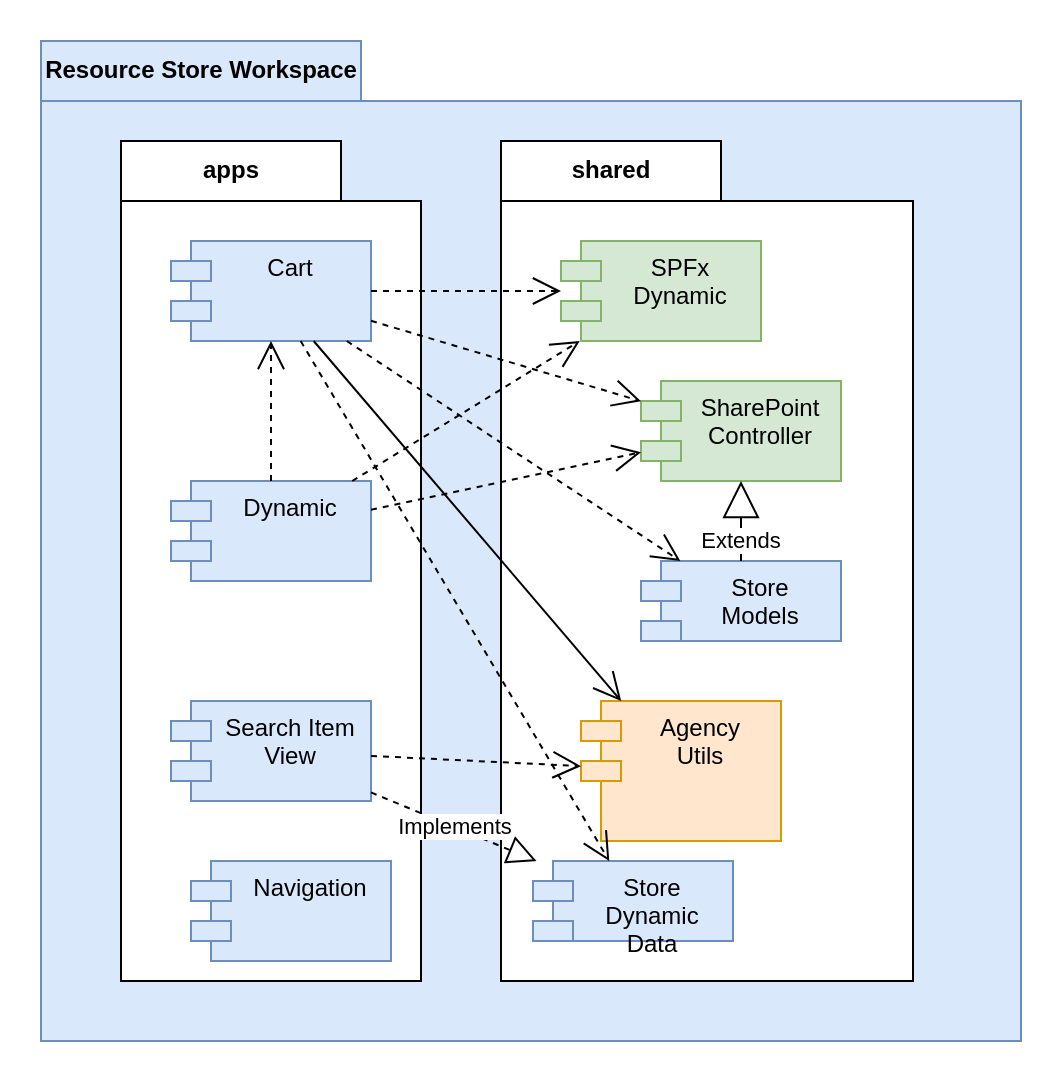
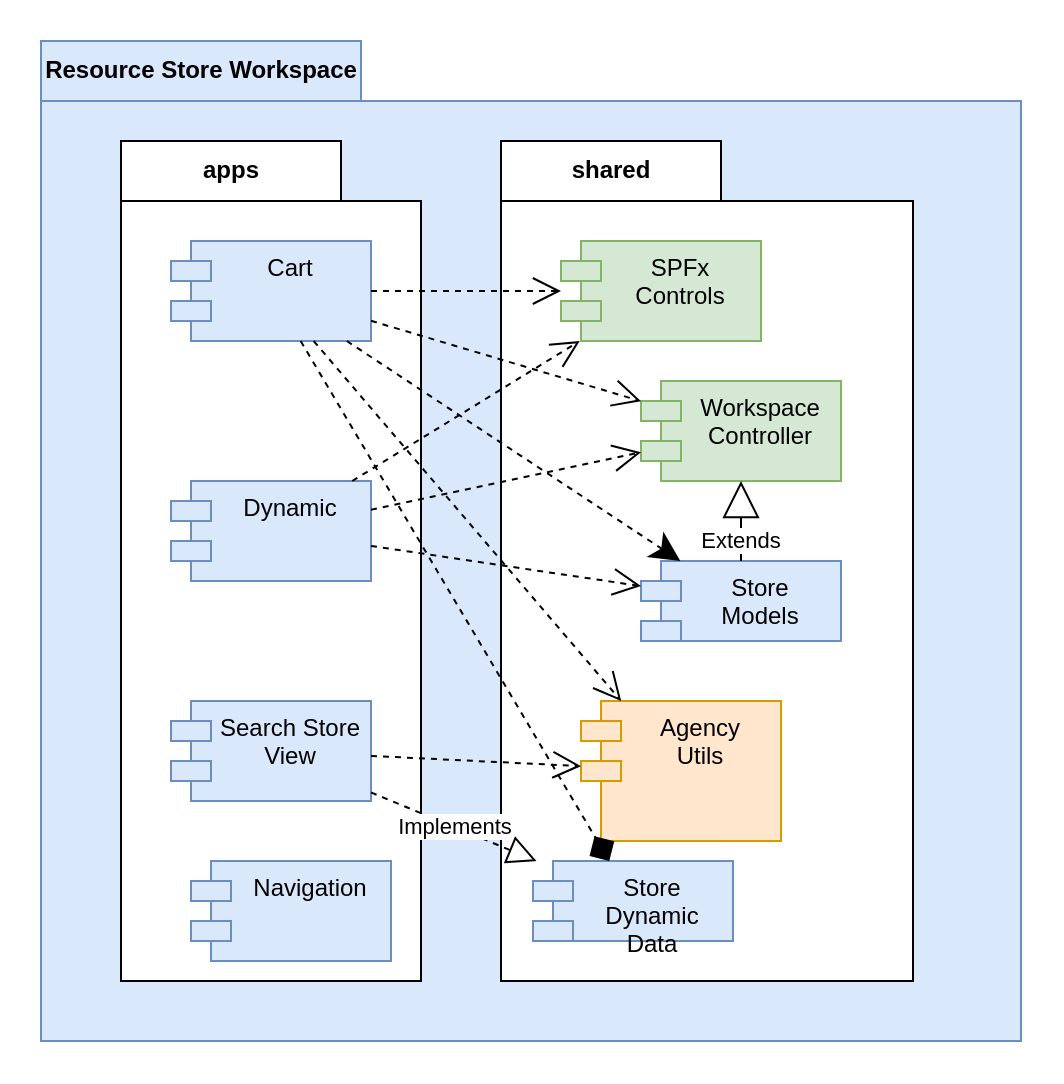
- <mxCell id="22" value="SPFx&#10;Dynamic" style="shape=module;align=left;spacingLeft=20;align=center;verticalAlign=top;fillColor=#d5e8d4;strokeColor=#82b366;" vertex="1" parent="1"><mxGeometry x="280" y="120" width="100" height="50" as="geometry" /></mxCell>
+ <mxCell id="22" value="SPFx&#10;Controls" style="shape=module;align=left;spacingLeft=20;align=center;verticalAlign=top;fillColor=#d5e8d4;strokeColor=#82b366;" vertex="1" parent="1"><mxGeometry x="280" y="120" width="100" height="50" as="geometry" /></mxCell>
- <mxCell id="9" value="SharePoint&#10;Controller" style="shape=module;align=left;spacingLeft=20;align=center;verticalAlign=top;fillColor=#d5e8d4;strokeColor=#82b366;" vertex="1" parent="8"><mxGeometry x="70" y="120" width="100" height="50" as="geometry" /></mxCell>
+ <mxCell id="9" value="Workspace&#10;Controller" style="shape=module;align=left;spacingLeft=20;align=center;verticalAlign=top;fillColor=#d5e8d4;strokeColor=#82b366;" vertex="1" parent="8"><mxGeometry x="70" y="120" width="100" height="50" as="geometry" /></mxCell>
- <mxCell id="20" value="" style="endArrow=open;endSize=12;dashed=1;html=1;" edge="1" parent="2" source="7" target="5"><mxGeometry width="160" relative="1" as="geometry"><mxPoint x="350" y="350" as="sourcePoint" /><mxPoint x="510" y="350" as="targetPoint" /></mxGeometry></mxCell>
+ <mxCell id="20" value="" style="endArrow=open;endSize=12;dashed=1;html=1;" edge="1" parent="2" source="7" target="12"><mxGeometry width="160" relative="1" as="geometry"><mxPoint x="350" y="350" as="sourcePoint" /><mxPoint x="510" y="350" as="targetPoint" /></mxGeometry></mxCell>
- <mxCell id="19" value="" style="endArrow=open;endSize=12;dashed=1;html=1;" edge="1" parent="2" source="5" target="12"><mxGeometry width="160" relative="1" as="geometry"><mxPoint x="220" y="670" as="sourcePoint" /><mxPoint x="380" y="670" as="targetPoint" /></mxGeometry></mxCell>
+ <mxCell id="19" value="" style="endArrow=classic;endSize=12;dashed=1;html=1;" edge="1" parent="2" source="5" target="12"><mxGeometry width="160" relative="1" as="geometry"><mxPoint x="220" y="670" as="sourcePoint" /><mxPoint x="380" y="670" as="targetPoint" /></mxGeometry></mxCell>
- <mxCell id="16" value="" style="endArrow=open;endSize=12;dashed=0;html=1;" edge="1" parent="2" source="5" target="10"><mxGeometry width="160" relative="1" as="geometry"><mxPoint x="390" y="310" as="sourcePoint" /><mxPoint x="550" y="310" as="targetPoint" /></mxGeometry></mxCell>
+ <mxCell id="16" value="" style="endArrow=open;endSize=12;dashed=1;html=1;" edge="1" parent="2" source="5" target="10"><mxGeometry width="160" relative="1" as="geometry"><mxPoint x="390" y="310" as="sourcePoint" /><mxPoint x="550" y="310" as="targetPoint" /></mxGeometry></mxCell>
- <mxCell id="6" value="Search Item&#10;View" style="shape=module;align=left;spacingLeft=20;align=center;verticalAlign=top;fillColor=#dae8fc;strokeColor=#6c8ebf;" vertex="1" parent="3"><mxGeometry x="25" y="280" width="100" height="50" as="geometry" /></mxCell>
+ <mxCell id="6" value="Search Store&#10;View" style="shape=module;align=left;spacingLeft=20;align=center;verticalAlign=top;fillColor=#dae8fc;strokeColor=#6c8ebf;" vertex="1" parent="3"><mxGeometry x="25" y="280" width="100" height="50" as="geometry" /></mxCell>
- <mxCell id="15" value="" style="endArrow=open;endSize=12;dashed=1;html=1;" edge="1" parent="2" source="5" target="11"><mxGeometry width="160" relative="1" as="geometry"><mxPoint x="390" y="310" as="sourcePoint" /><mxPoint x="300" y="240" as="targetPoint" /></mxGeometry></mxCell>
+ <mxCell id="15" value="" style="endArrow=diamond;endSize=12;dashed=1;html=1;" edge="1" parent="2" source="5" target="11"><mxGeometry width="160" relative="1" as="geometry"><mxPoint x="390" y="310" as="sourcePoint" /><mxPoint x="300" y="240" as="targetPoint" /></mxGeometry></mxCell>
